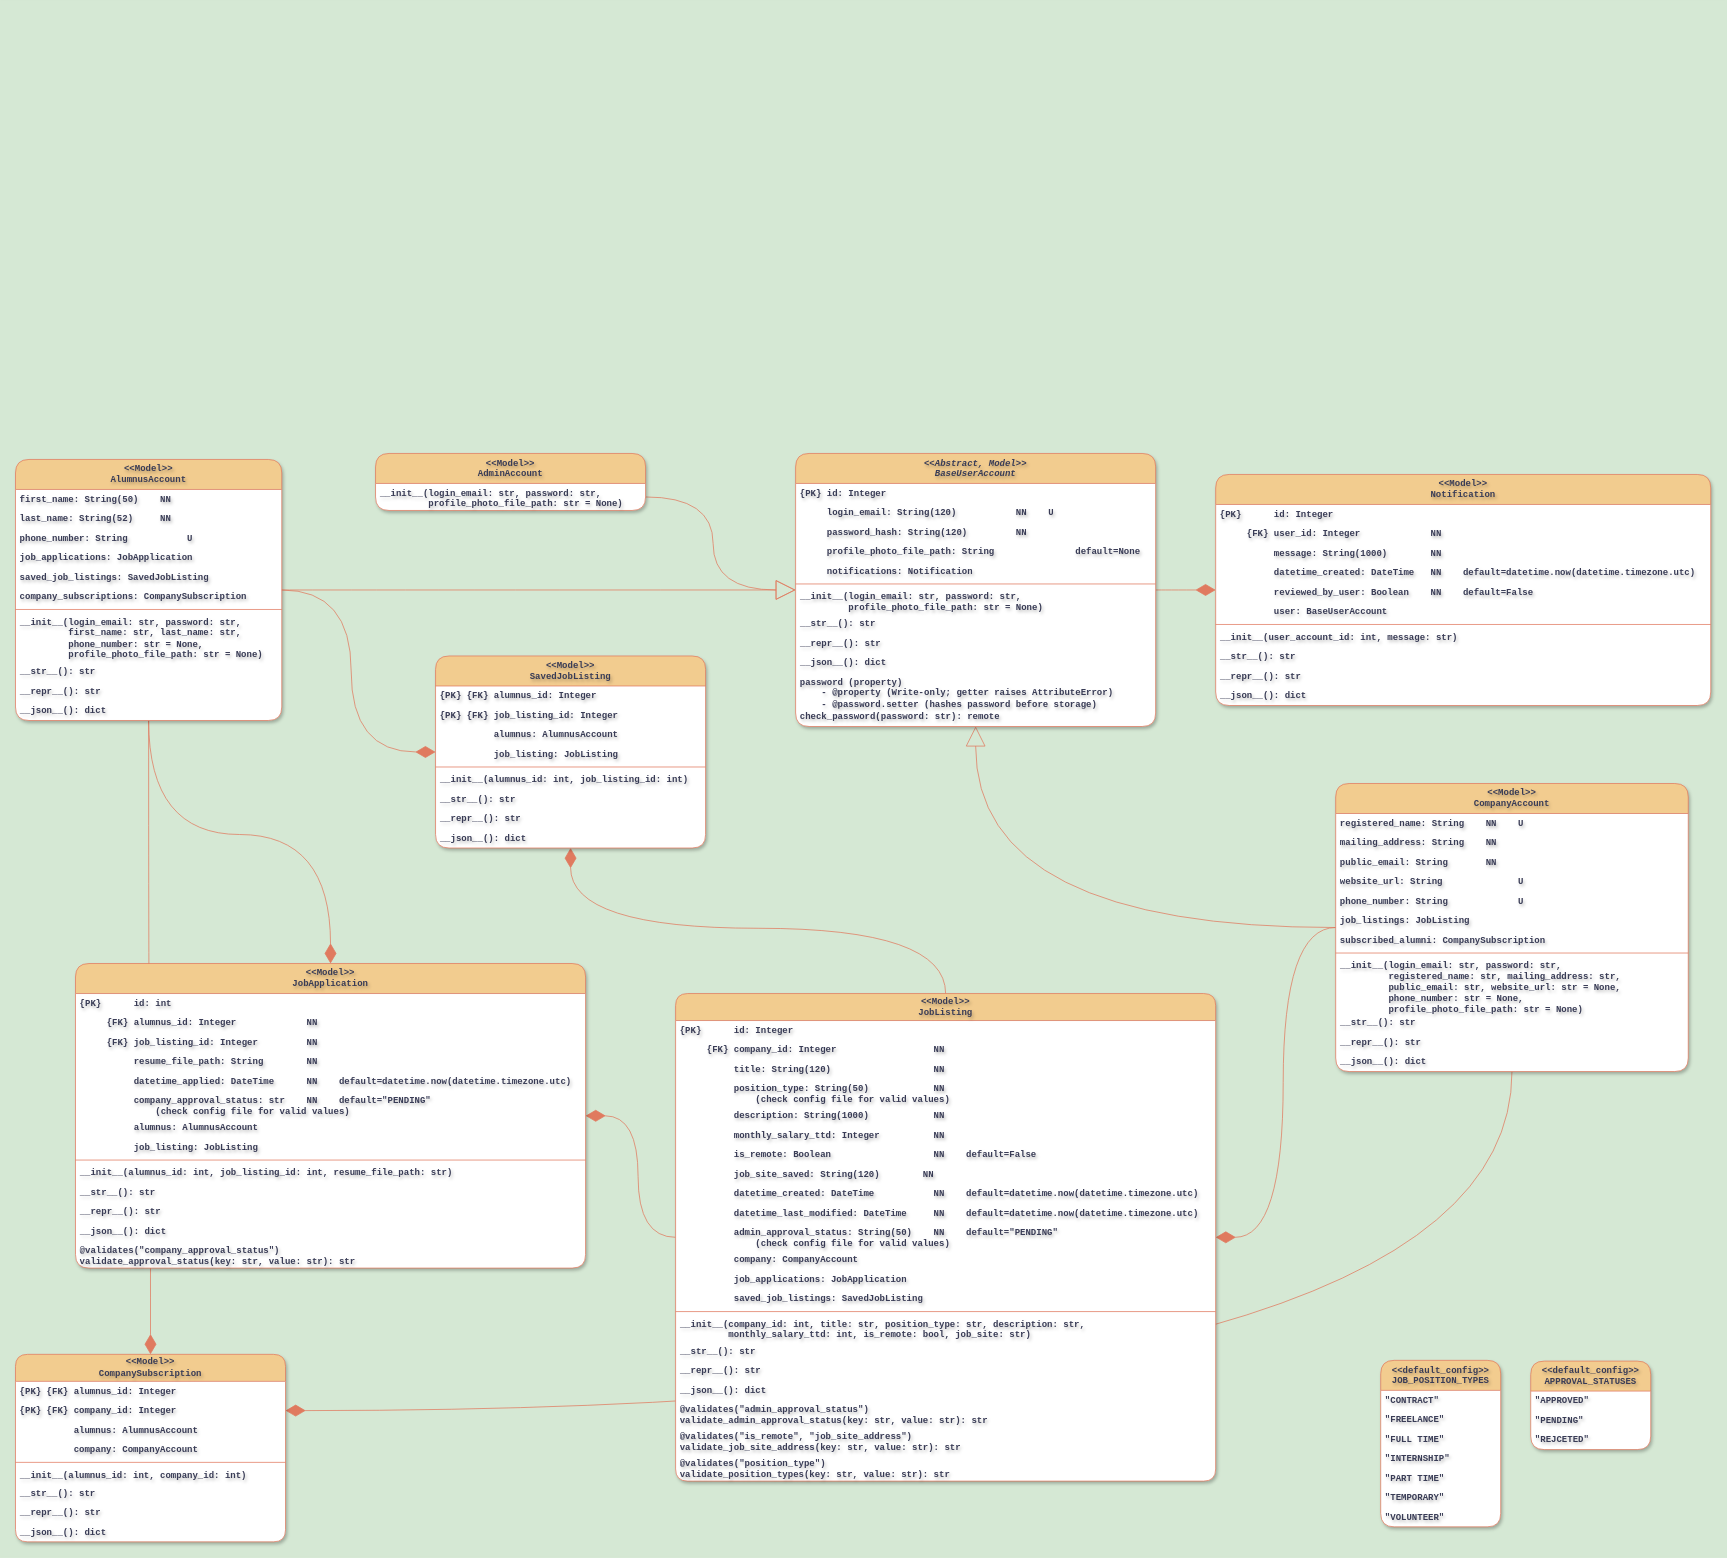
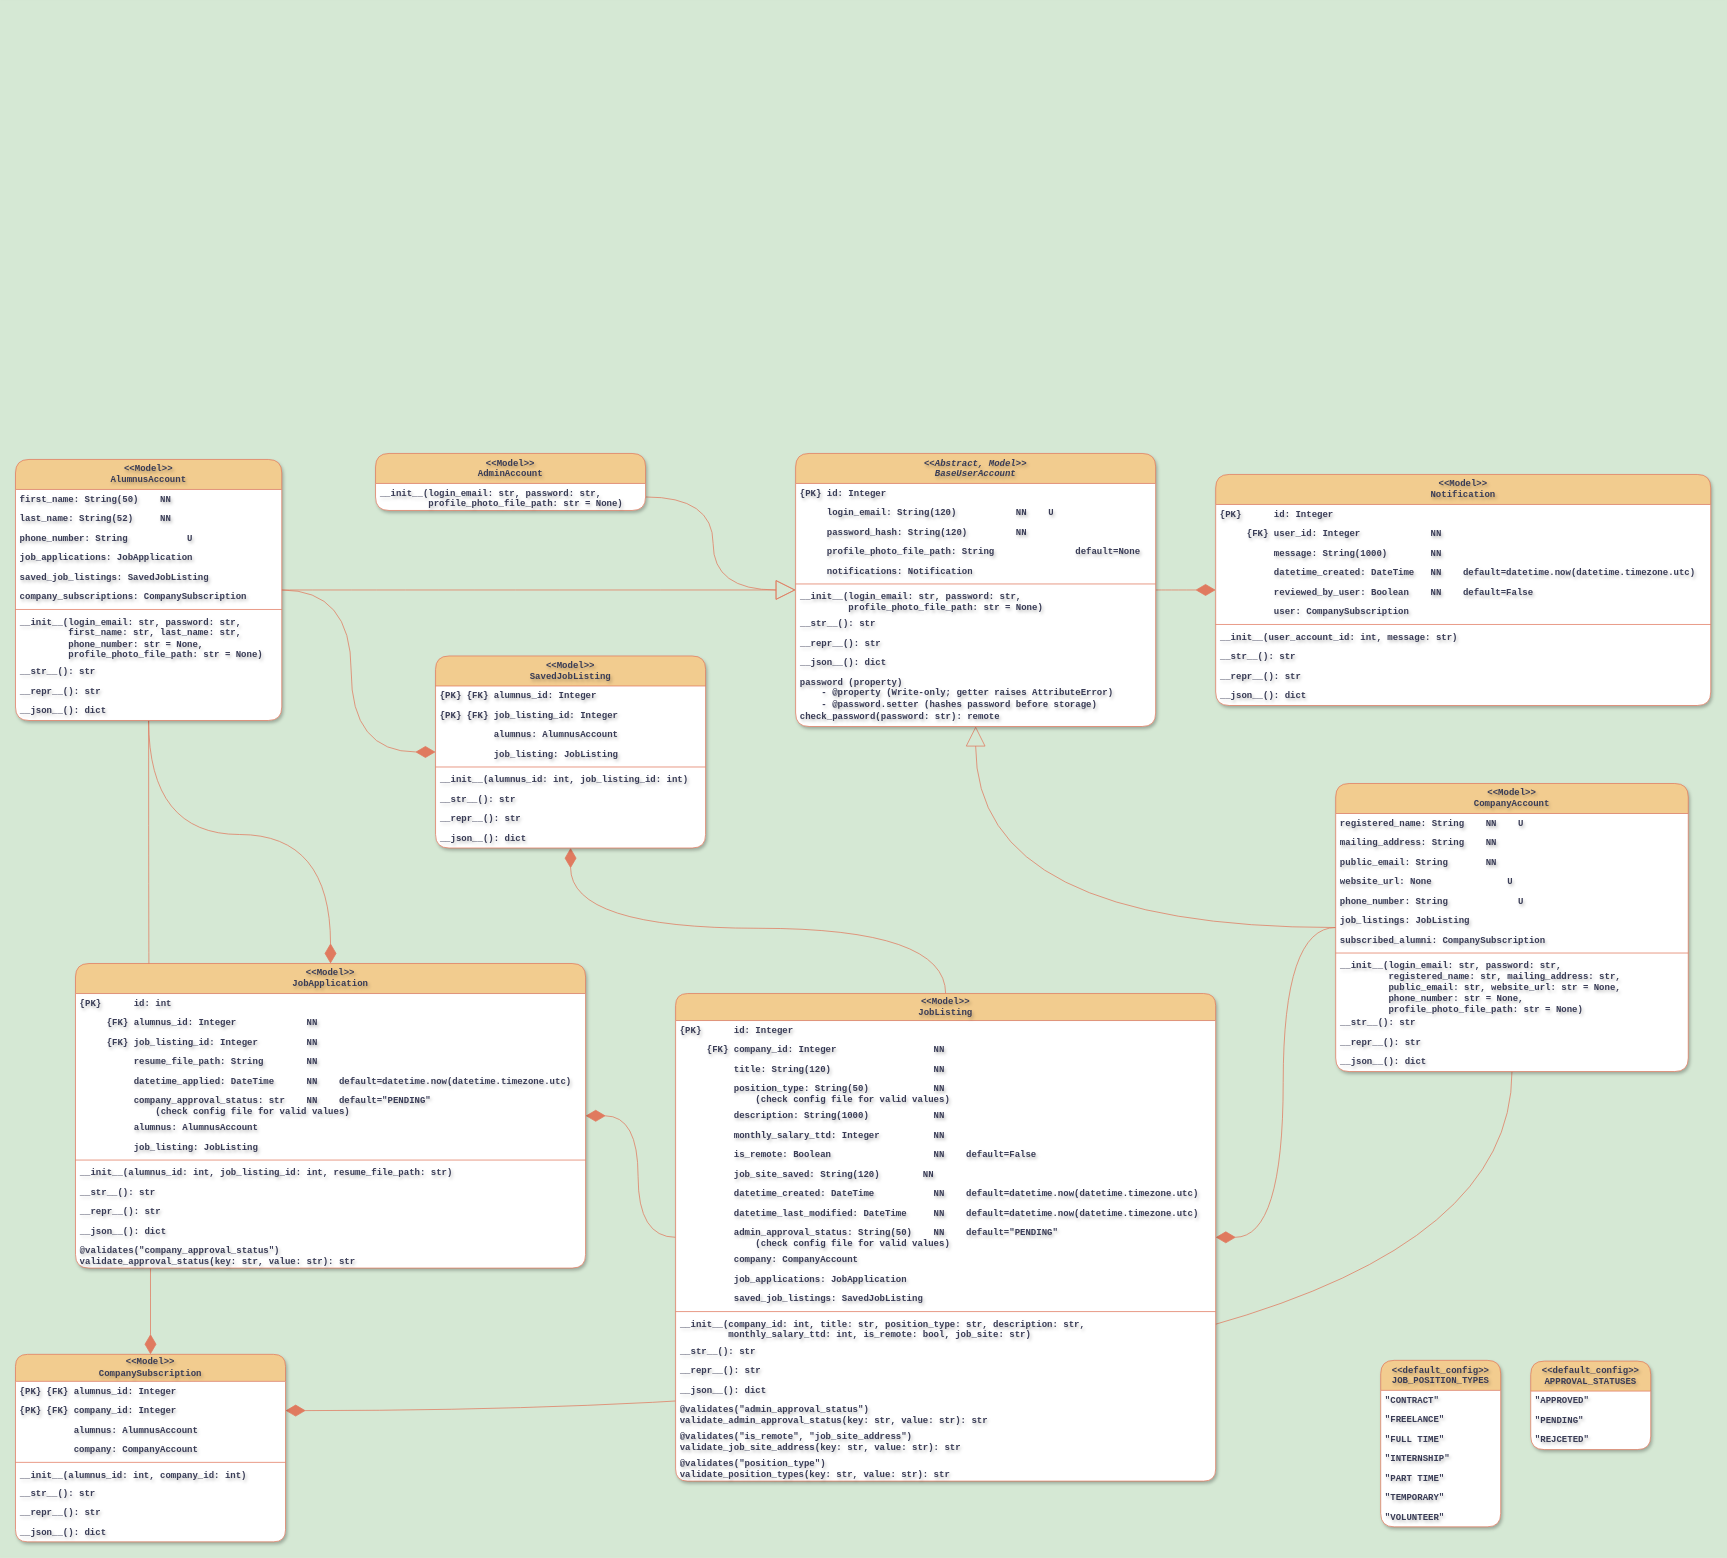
- <mxCell id="65" value="          user: BaseUserAccount" style="text;strokeColor=none;fillColor=none;align=left;verticalAlign=top;spacingLeft=4;spacingRight=4;overflow=hidden;rotatable=0;points=[[0,0.5],[1,0.5]];portConstraint=eastwest;fontFamily=Courier New;fontSize=12;fontColor=#393C56;labelBackgroundColor=none;fontStyle=1;rounded=1;textShadow=1;labelBorderColor=none;whiteSpace=wrap;" parent="59" vertex="1"><mxGeometry y="170" width="660" height="26" as="geometry" /></mxCell>
+ <mxCell id="65" value="          user: CompanySubscription" style="text;strokeColor=none;fillColor=none;align=left;verticalAlign=top;spacingLeft=4;spacingRight=4;overflow=hidden;rotatable=0;points=[[0,0.5],[1,0.5]];portConstraint=eastwest;fontFamily=Courier New;fontSize=12;fontColor=#393C56;labelBackgroundColor=none;fontStyle=1;rounded=1;textShadow=1;labelBorderColor=none;whiteSpace=wrap;" parent="59" vertex="1"><mxGeometry y="170" width="660" height="26" as="geometry" /></mxCell>
- <mxCell id="49" value="website_url: String              U" style="text;strokeColor=none;fillColor=none;align=left;verticalAlign=top;spacingLeft=4;spacingRight=4;overflow=hidden;rotatable=0;points=[[0,0.5],[1,0.5]];portConstraint=eastwest;fontFamily=Courier New;fontSize=12;fontColor=#393C56;labelBackgroundColor=none;fontStyle=1;rounded=1;textShadow=1;labelBorderColor=none;whiteSpace=wrap;" parent="45" vertex="1"><mxGeometry y="118" width="470" height="26" as="geometry" /></mxCell>
+ <mxCell id="49" value="website_url: None              U" style="text;strokeColor=none;fillColor=none;align=left;verticalAlign=top;spacingLeft=4;spacingRight=4;overflow=hidden;rotatable=0;points=[[0,0.5],[1,0.5]];portConstraint=eastwest;fontFamily=Courier New;fontSize=12;fontColor=#393C56;labelBackgroundColor=none;fontStyle=1;rounded=1;textShadow=1;labelBorderColor=none;whiteSpace=wrap;" parent="45" vertex="1"><mxGeometry y="118" width="470" height="26" as="geometry" /></mxCell>
